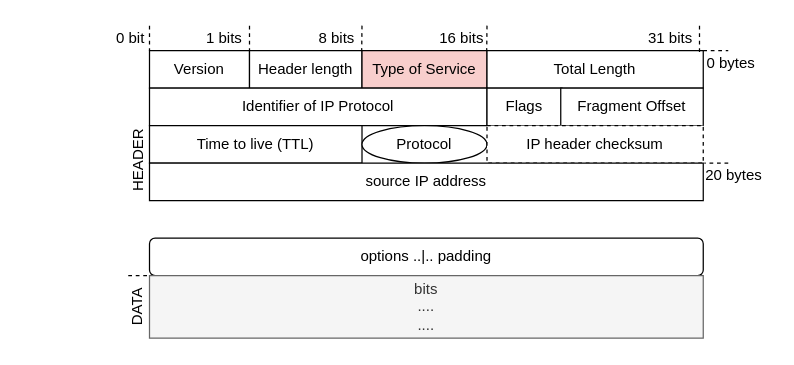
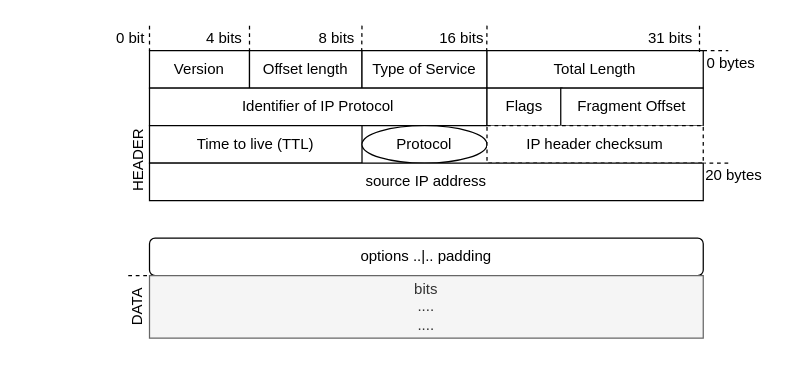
- <mxCell id="15" value="1 bits" style="text;html=1;strokeColor=none;fillColor=none;align=center;verticalAlign=middle;whiteSpace=wrap;rounded=0;" vertex="1" parent="1"><mxGeometry x="159" y="20" width="40" height="20" as="geometry" /></mxCell>
+ <mxCell id="15" value="4 bits" style="text;html=1;strokeColor=none;fillColor=none;align=center;verticalAlign=middle;whiteSpace=wrap;rounded=0;" vertex="1" parent="1"><mxGeometry x="159" y="20" width="40" height="20" as="geometry" /></mxCell>
- <mxCell id="3" value="Header length" style="rounded=0;whiteSpace=wrap;html=1;" vertex="1" parent="1"><mxGeometry x="199" y="40" width="90" height="30" as="geometry" /></mxCell>
+ <mxCell id="3" value="Offset length" style="rounded=0;whiteSpace=wrap;html=1;" vertex="1" parent="1"><mxGeometry x="199" y="40" width="90" height="30" as="geometry" /></mxCell>
- <mxCell id="4" value="Type of Service" style="rounded=0;whiteSpace=wrap;html=1;fillColor=#f8cecc;" vertex="1" parent="1"><mxGeometry x="289" y="40" width="100" height="30" as="geometry" /></mxCell>
+ <mxCell id="4" value="Type of Service" style="rounded=0;whiteSpace=wrap;html=1;" vertex="1" parent="1"><mxGeometry x="289" y="40" width="100" height="30" as="geometry" /></mxCell>
